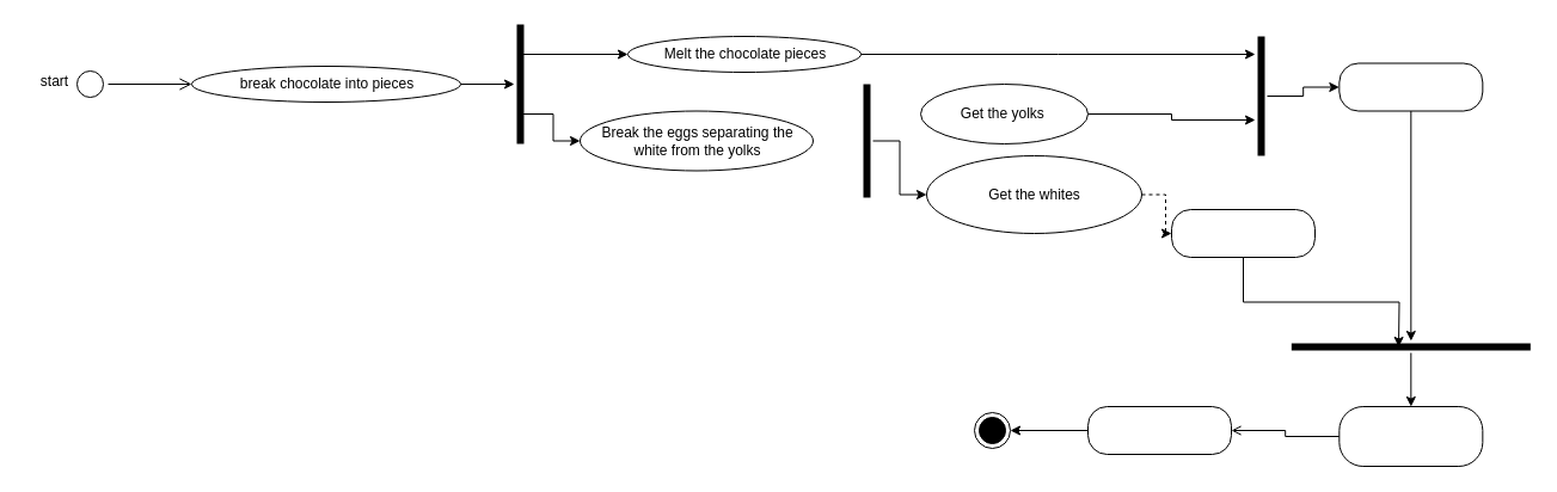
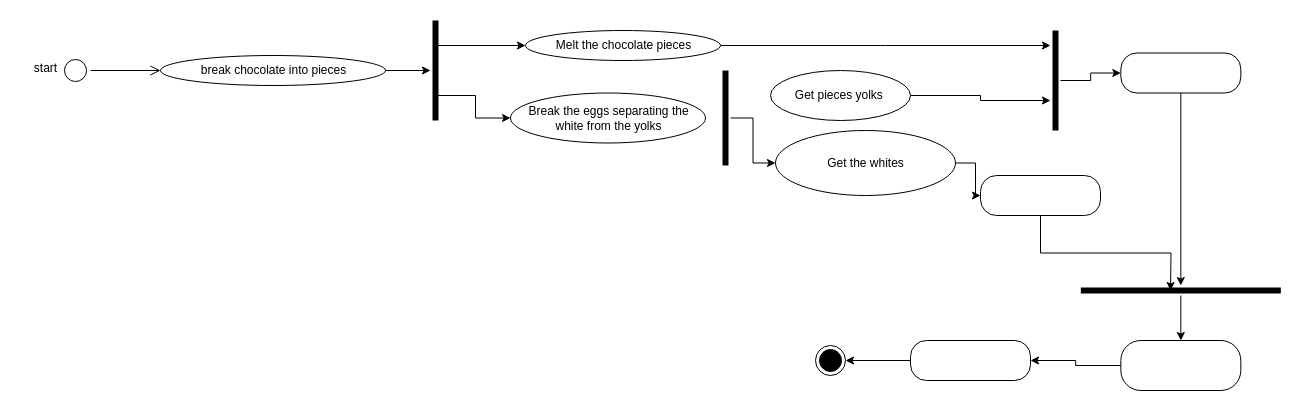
- <mxCell id="15" value="Get the yolks&amp;nbsp;" style="ellipse;html=1;" vertex="1" parent="1"><mxGeometry x="770" y="70" width="140" height="50" as="geometry" /></mxCell>
+ <mxCell id="15" value="Get pieces yolks&amp;nbsp;" style="ellipse;html=1;" vertex="1" parent="1"><mxGeometry x="770" y="70" width="140" height="50" as="geometry" /></mxCell>
- <mxCell id="13" value="Break the eggs separating the&lt;div&gt;white from the yolks&lt;/div&gt;" style="ellipse;html=1;" vertex="1" parent="1"><mxGeometry x="485" y="92.5" width="195" height="50" as="geometry" /></mxCell>
+ <mxCell id="13" value="Break the eggs separating the&lt;div&gt;white from the yolks&lt;/div&gt;" style="ellipse;html=1;" vertex="1" parent="1"><mxGeometry x="510" y="92.5" width="195" height="50" as="geometry" /></mxCell>
- <mxCell id="16" style="edgeStyle=orthogonalEdgeStyle;rounded=0;orthogonalLoop=1;jettySize=auto;html=1;exitX=1;exitY=0.5;exitDx=0;exitDy=0;dashed=1;" edge="1" parent="1" source="17" target="24"><mxGeometry relative="1" as="geometry"><mxPoint x="1040" y="180" as="targetPoint" /></mxGeometry></mxCell>
+ <mxCell id="16" style="edgeStyle=orthogonalEdgeStyle;rounded=0;orthogonalLoop=1;jettySize=auto;html=1;exitX=1;exitY=0.5;exitDx=0;exitDy=0;" edge="1" parent="1" source="17" target="24"><mxGeometry relative="1" as="geometry"><mxPoint x="1040" y="180" as="targetPoint" /></mxGeometry></mxCell>
- <mxCell id="27" style="edgeStyle=orthogonalEdgeStyle;rounded=0;orthogonalLoop=1;jettySize=auto;html=1;endArrow=open;" edge="1" parent="1" source="28" target="30"><mxGeometry relative="1" as="geometry"><mxPoint x="970" y="360" as="targetPoint" /></mxGeometry></mxCell>
+ <mxCell id="27" style="edgeStyle=orthogonalEdgeStyle;rounded=0;orthogonalLoop=1;jettySize=auto;html=1;" edge="1" parent="1" source="28" target="30"><mxGeometry relative="1" as="geometry"><mxPoint x="970" y="360" as="targetPoint" /></mxGeometry></mxCell>
